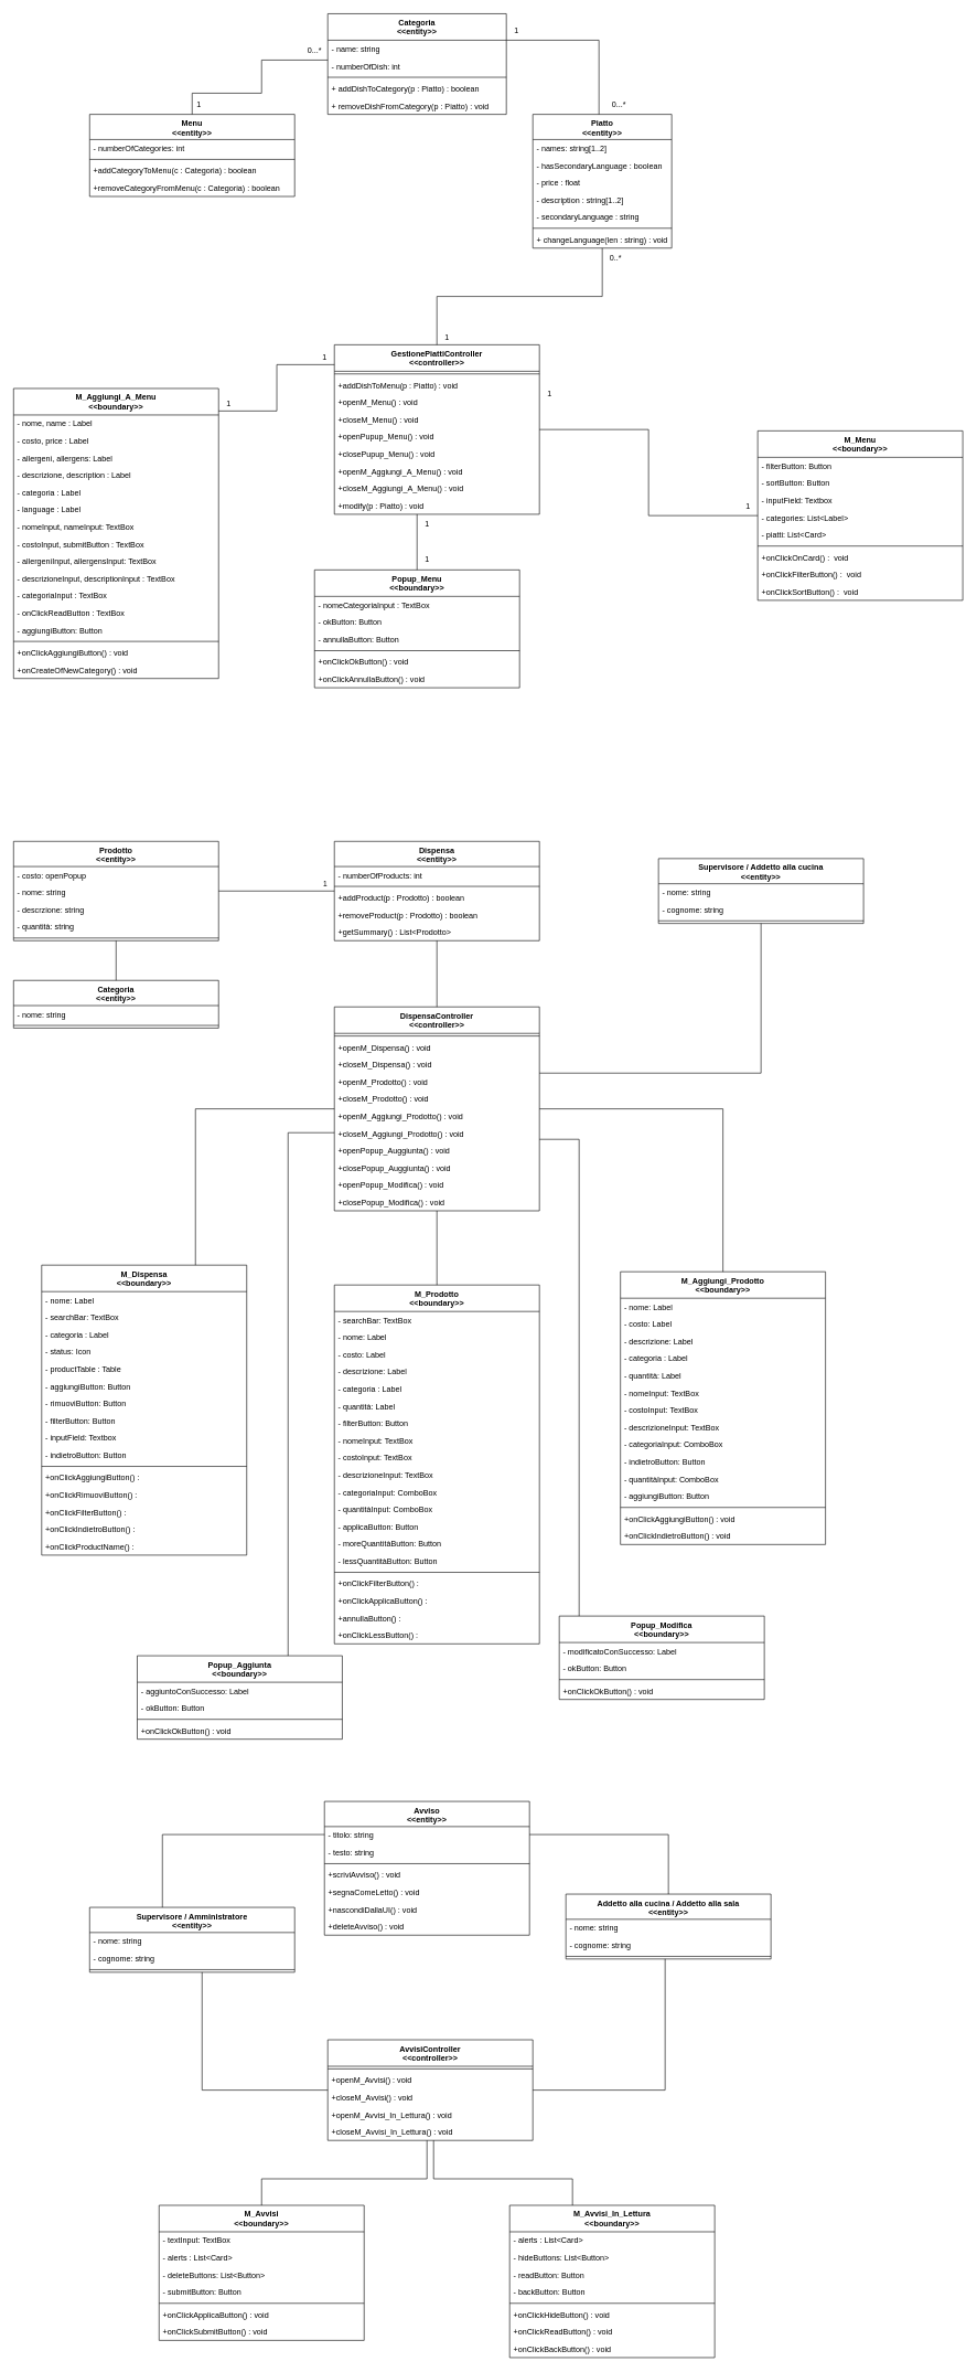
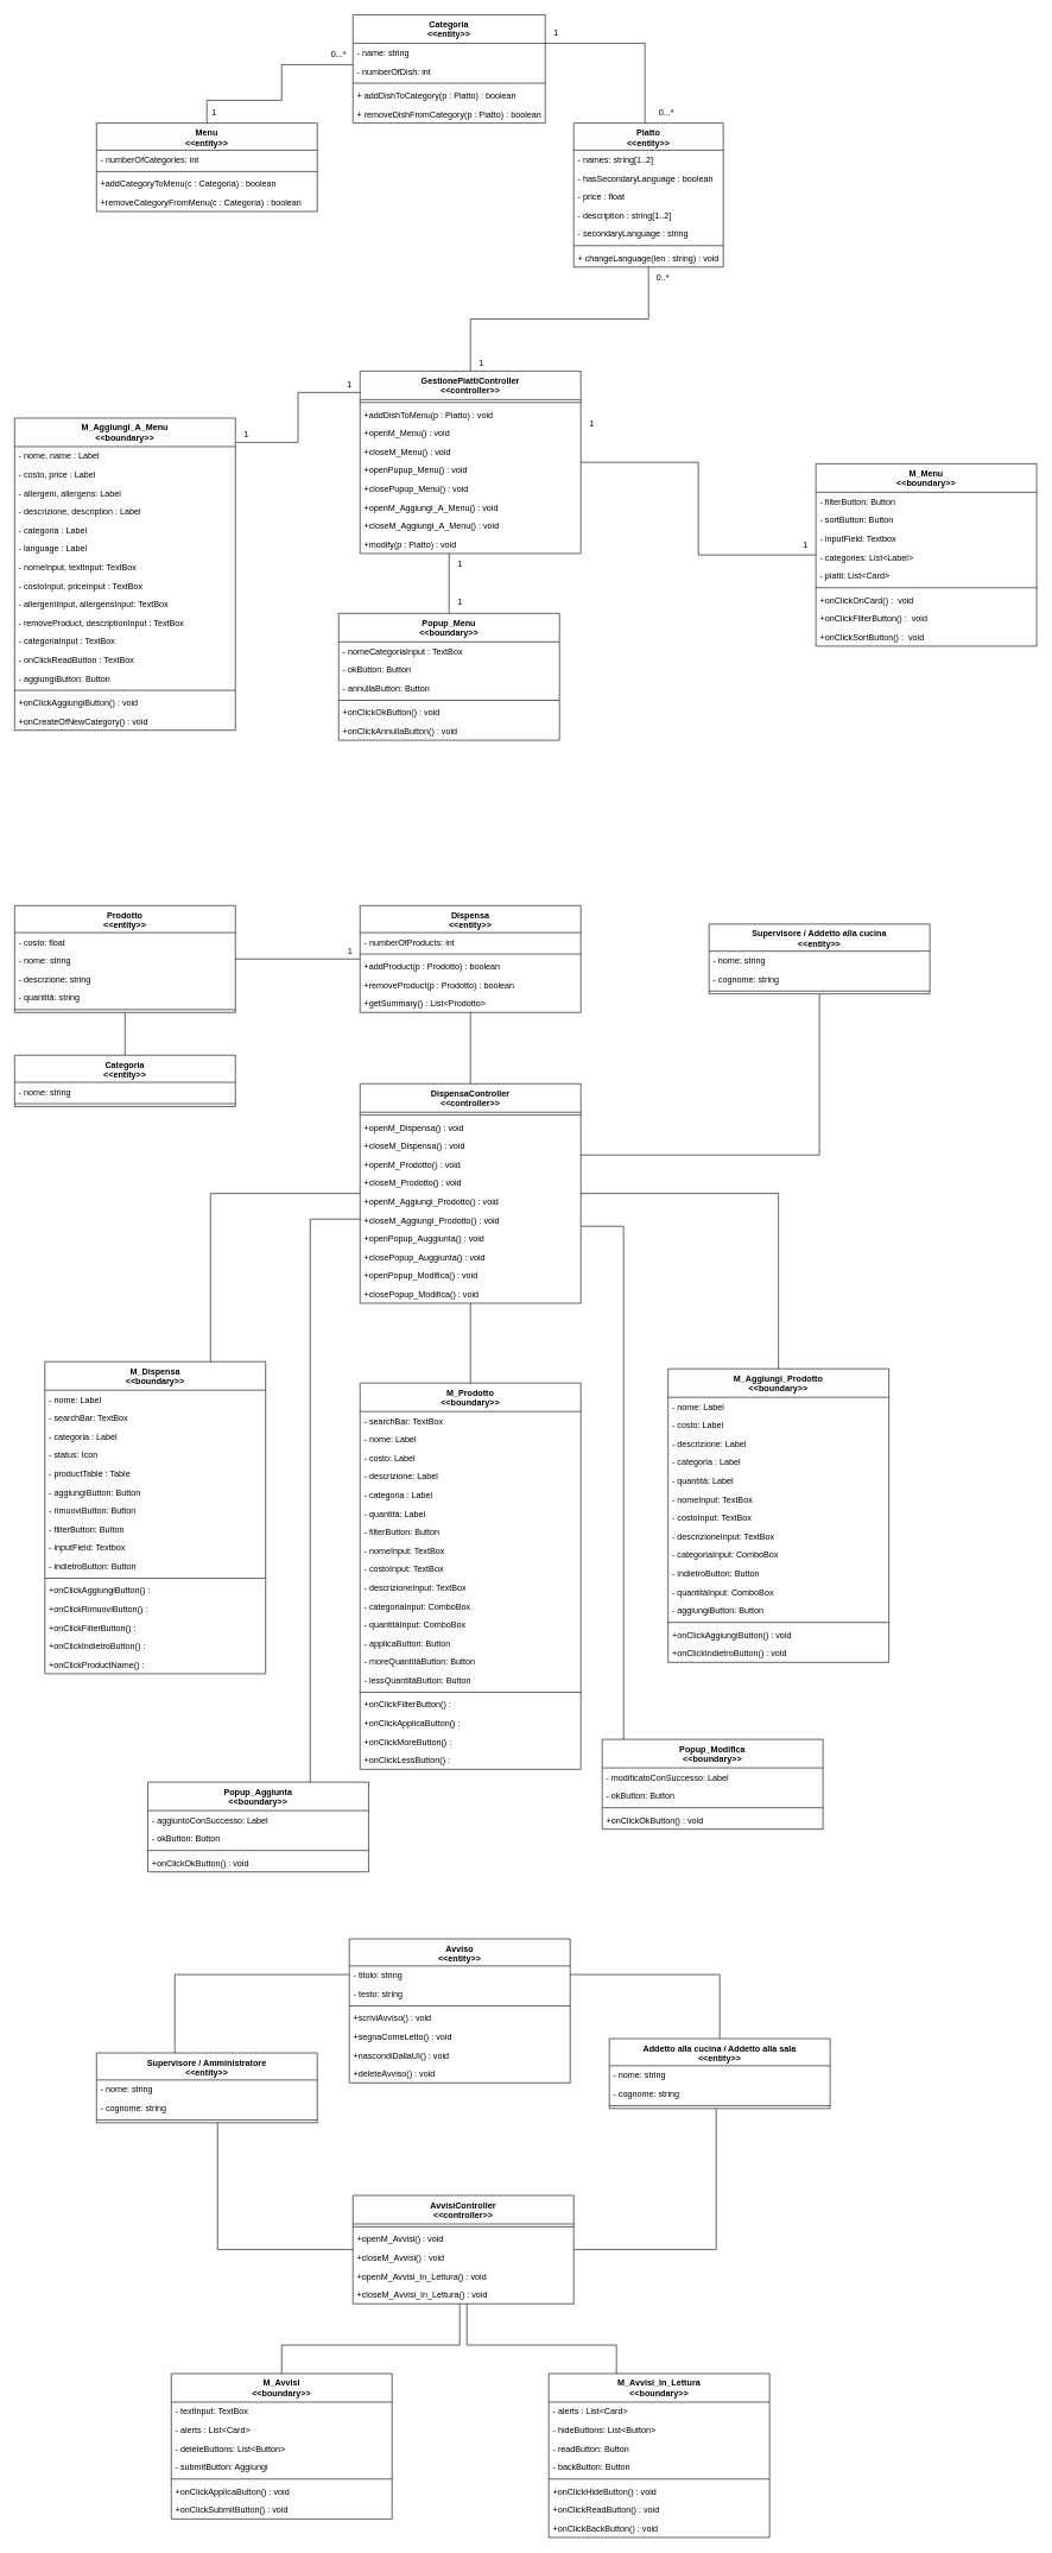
- <mxCell id="12" value="+ removeDishFromCategory(p : Piatto) : void" style="text;strokeColor=none;fillColor=none;align=left;verticalAlign=top;spacingLeft=4;spacingRight=4;overflow=hidden;rotatable=0;points=[[0,0.5],[1,0.5]];portConstraint=eastwest;" parent="7" vertex="1"><mxGeometry y="126" width="270" height="26" as="geometry" /></mxCell>
+ <mxCell id="12" value="+ removeDishFromCategory(p : Piatto) : boolean" style="text;strokeColor=none;fillColor=none;align=left;verticalAlign=top;spacingLeft=4;spacingRight=4;overflow=hidden;rotatable=0;points=[[0,0.5],[1,0.5]];portConstraint=eastwest;" parent="7" vertex="1"><mxGeometry y="126" width="270" height="26" as="geometry" /></mxCell>
- <mxCell id="42" value="- nomeInput, nameInput: TextBox" style="text;strokeColor=none;fillColor=none;align=left;verticalAlign=top;spacingLeft=4;spacingRight=4;overflow=hidden;rotatable=0;points=[[0,0.5],[1,0.5]];portConstraint=eastwest;" parent="35" vertex="1"><mxGeometry y="196" width="310" height="26" as="geometry" /></mxCell>
+ <mxCell id="42" value="- nomeInput, textInput: TextBox" style="text;strokeColor=none;fillColor=none;align=left;verticalAlign=top;spacingLeft=4;spacingRight=4;overflow=hidden;rotatable=0;points=[[0,0.5],[1,0.5]];portConstraint=eastwest;" parent="35" vertex="1"><mxGeometry y="196" width="310" height="26" as="geometry" /></mxCell>
- <mxCell id="43" value="- costoInput, submitButton : TextBox" style="text;strokeColor=none;fillColor=none;align=left;verticalAlign=top;spacingLeft=4;spacingRight=4;overflow=hidden;rotatable=0;points=[[0,0.5],[1,0.5]];portConstraint=eastwest;" parent="35" vertex="1"><mxGeometry y="222" width="310" height="26" as="geometry" /></mxCell>
+ <mxCell id="43" value="- costoInput, priceInput : TextBox" style="text;strokeColor=none;fillColor=none;align=left;verticalAlign=top;spacingLeft=4;spacingRight=4;overflow=hidden;rotatable=0;points=[[0,0.5],[1,0.5]];portConstraint=eastwest;" parent="35" vertex="1"><mxGeometry y="222" width="310" height="26" as="geometry" /></mxCell>
- <mxCell id="45" value="- descrizioneInput, descriptionInput : TextBox" style="text;strokeColor=none;fillColor=none;align=left;verticalAlign=top;spacingLeft=4;spacingRight=4;overflow=hidden;rotatable=0;points=[[0,0.5],[1,0.5]];portConstraint=eastwest;" parent="35" vertex="1"><mxGeometry y="274" width="310" height="26" as="geometry" /></mxCell>
+ <mxCell id="45" value="- removeProduct, descriptionInput : TextBox" style="text;strokeColor=none;fillColor=none;align=left;verticalAlign=top;spacingLeft=4;spacingRight=4;overflow=hidden;rotatable=0;points=[[0,0.5],[1,0.5]];portConstraint=eastwest;" parent="35" vertex="1"><mxGeometry y="274" width="310" height="26" as="geometry" /></mxCell>
- <mxCell id="87" value="- costo: openPopup" style="text;strokeColor=none;fillColor=none;align=left;verticalAlign=top;spacingLeft=4;spacingRight=4;overflow=hidden;rotatable=0;points=[[0,0.5],[1,0.5]];portConstraint=eastwest;" parent="86" vertex="1"><mxGeometry y="38" width="310" height="26" as="geometry" /></mxCell>
+ <mxCell id="87" value="- costo: float" style="text;strokeColor=none;fillColor=none;align=left;verticalAlign=top;spacingLeft=4;spacingRight=4;overflow=hidden;rotatable=0;points=[[0,0.5],[1,0.5]];portConstraint=eastwest;" parent="86" vertex="1"><mxGeometry y="38" width="310" height="26" as="geometry" /></mxCell>
- <mxCell id="170" value="+annullaButton() : &#10;" style="text;strokeColor=none;fillColor=none;align=left;verticalAlign=top;spacingLeft=4;spacingRight=4;overflow=hidden;rotatable=0;points=[[0,0.5],[1,0.5]];portConstraint=eastwest;" parent="151" vertex="1"><mxGeometry y="490" width="310" height="26" as="geometry" /></mxCell>
+ <mxCell id="170" value="+onClickMoreButton() : &#10;" style="text;strokeColor=none;fillColor=none;align=left;verticalAlign=top;spacingLeft=4;spacingRight=4;overflow=hidden;rotatable=0;points=[[0,0.5],[1,0.5]];portConstraint=eastwest;" parent="151" vertex="1"><mxGeometry y="490" width="310" height="26" as="geometry" /></mxCell>
- <mxCell id="188" value="- submitButton: Button" style="text;strokeColor=none;fillColor=none;align=left;verticalAlign=top;spacingLeft=4;spacingRight=4;overflow=hidden;rotatable=0;points=[[0,0.5],[1,0.5]];portConstraint=eastwest;" parent="184" vertex="1"><mxGeometry y="118" width="310" height="26" as="geometry" /></mxCell>
+ <mxCell id="188" value="- submitButton: Aggiungi" style="text;strokeColor=none;fillColor=none;align=left;verticalAlign=top;spacingLeft=4;spacingRight=4;overflow=hidden;rotatable=0;points=[[0,0.5],[1,0.5]];portConstraint=eastwest;" parent="184" vertex="1"><mxGeometry y="118" width="310" height="26" as="geometry" /></mxCell>
